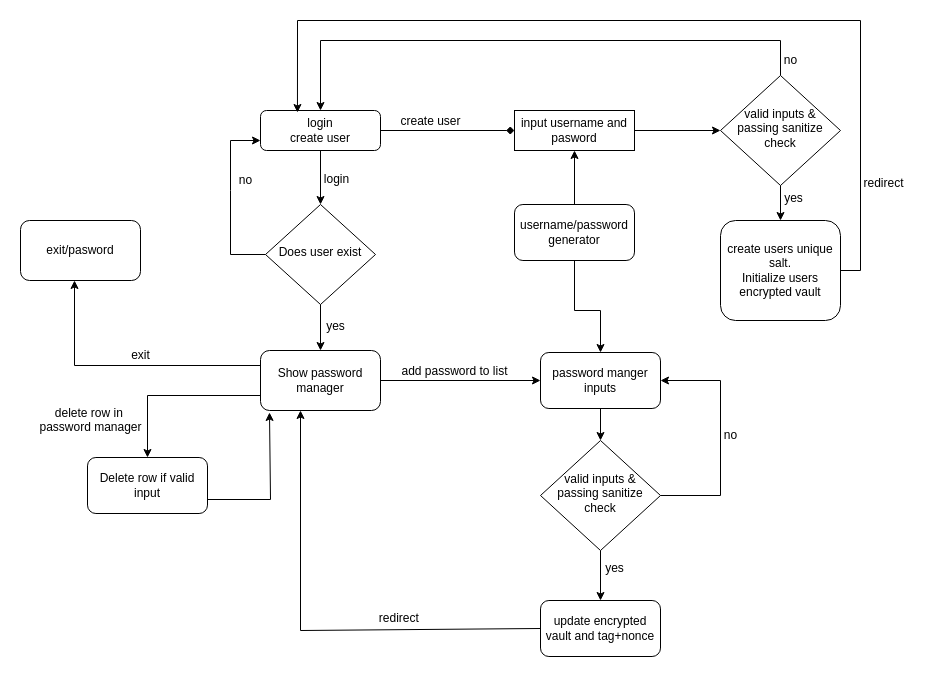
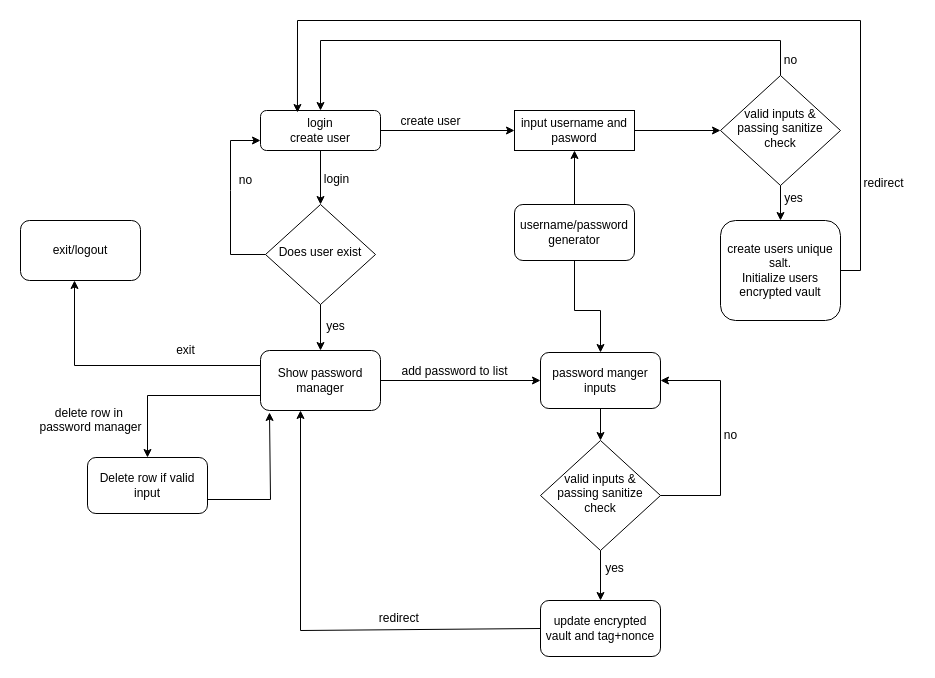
- <mxCell id="11" value="" style="endArrow=diamond;html=1;rounded=0;exitX=1;exitY=0.5;exitDx=0;exitDy=0;entryX=0;entryY=0.5;entryDx=0;entryDy=0;" parent="1" source="2" target="4" edge="1"><mxGeometry width="50" height="50" relative="1" as="geometry"><mxPoint x="610" y="300" as="sourcePoint" /><mxPoint x="660" y="250" as="targetPoint" /></mxGeometry></mxCell>
+ <mxCell id="11" value="" style="endArrow=classic;html=1;rounded=0;exitX=1;exitY=0.5;exitDx=0;exitDy=0;entryX=0;entryY=0.5;entryDx=0;entryDy=0;" parent="1" source="2" target="4" edge="1"><mxGeometry width="50" height="50" relative="1" as="geometry"><mxPoint x="610" y="300" as="sourcePoint" /><mxPoint x="660" y="250" as="targetPoint" /></mxGeometry></mxCell>
- <mxCell id="42" value="exit/pasword" style="rounded=1;whiteSpace=wrap;html=1;fontSize=12;glass=0;strokeWidth=1;shadow=0;" vertex="1" parent="1"><mxGeometry x="20" width="120" height="60" as="geometry" y="220" /></mxCell>
+ <mxCell id="42" value="exit/logout" style="rounded=1;whiteSpace=wrap;html=1;fontSize=12;glass=0;strokeWidth=1;shadow=0;" vertex="1" parent="1"><mxGeometry x="20" width="120" height="60" as="geometry" y="220" /></mxCell>
- <mxCell id="44" value="exit" style="text;html=1;align=center;verticalAlign=middle;resizable=0;points=[];autosize=1;strokeColor=none;fillColor=none;" vertex="1" parent="1"><mxGeometry x="120" y="340" width="40" height="30" as="geometry" /></mxCell>
+ <mxCell id="44" value="exit" style="text;html=1;align=center;verticalAlign=middle;resizable=0;points=[];autosize=1;strokeColor=none;fillColor=none;" vertex="1" parent="1"><mxGeometry x="165" y="335" width="40" height="30" as="geometry" /></mxCell>
